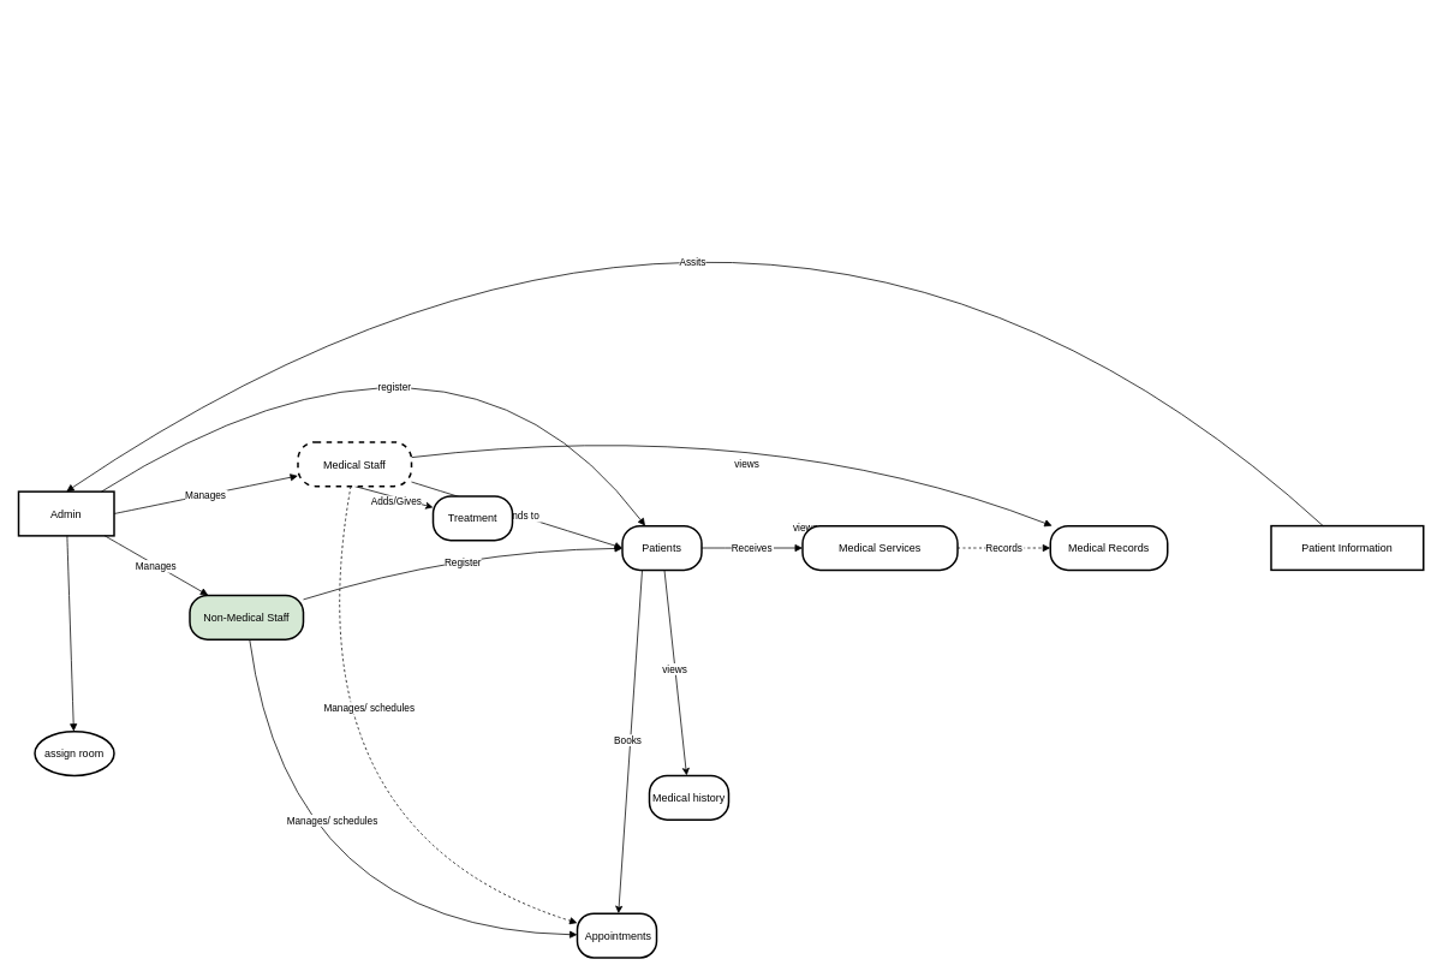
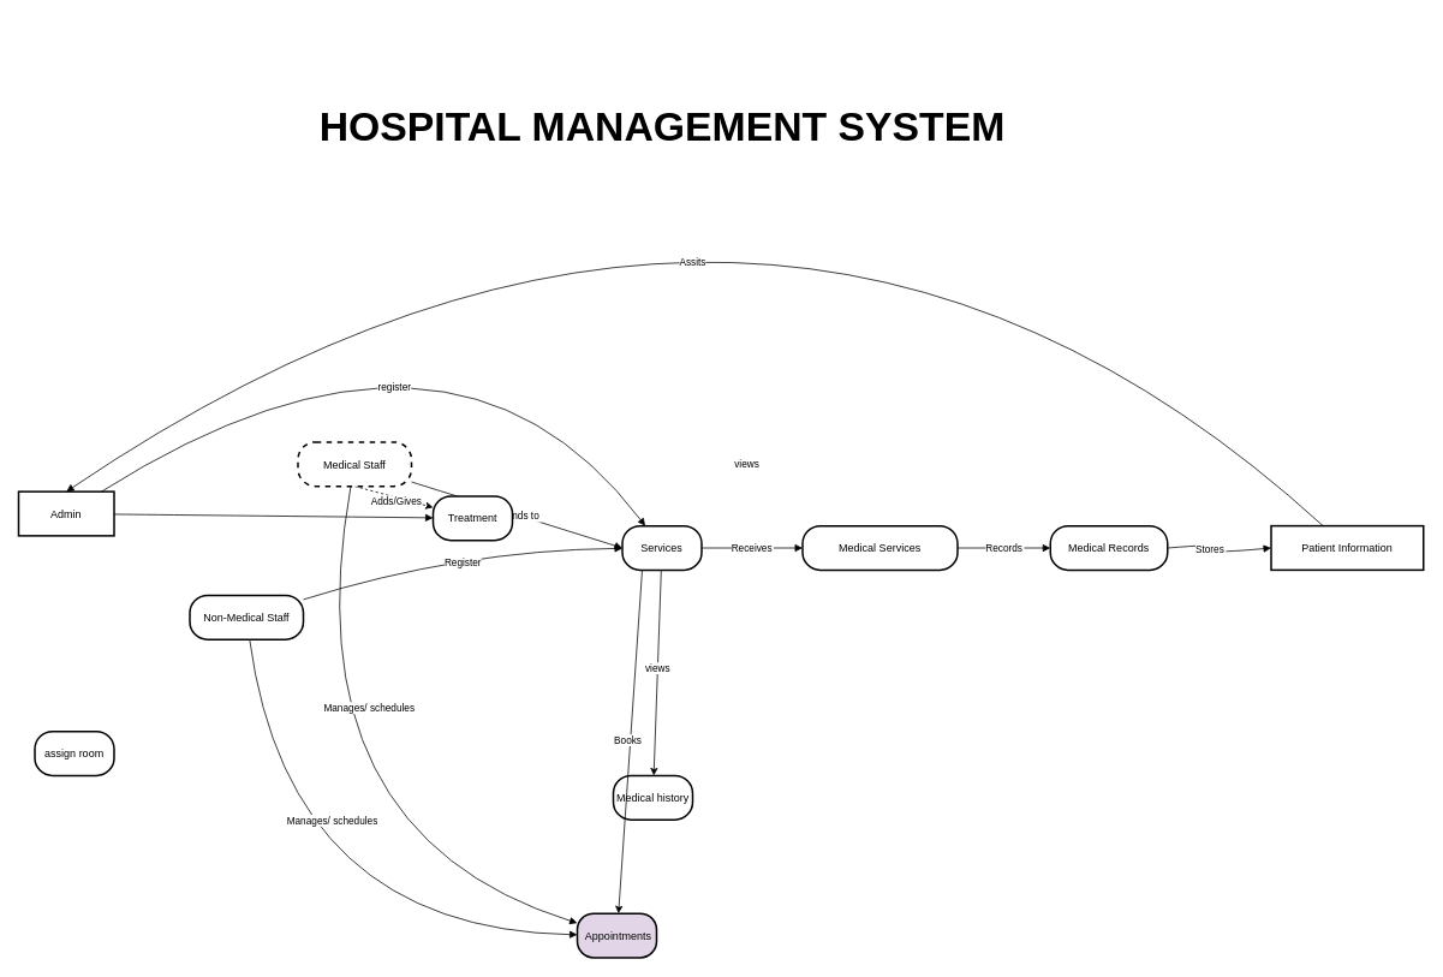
+ <mxCell id="20" value="HOSPITAL MANAGEMENT SYSTEM" style="text;strokeColor=none;fillColor=none;html=1;fontSize=45;fontStyle=1;verticalAlign=middle;align=center;" vertex="1" parent="1"><mxGeometry x="354" y="100" width="760" height="80" as="geometry" /></mxCell>
- <mxCell id="2" value="" style="curved=1;startArrow=none;endArrow=block;" edge="1" parent="1" source="7" target="22"><mxGeometry x="-0.001" relative="1" as="geometry"><Array as="points"><mxPoint x="850" y="460" /></Array><mxPoint x="530" y="300" as="sourcePoint" /><mxPoint x="1177" y="318.834" as="targetPoint" /><mxPoint as="offset" /></mxGeometry></mxCell>
- <mxCell id="3" value="views" style="edgeLabel;html=1;align=center;verticalAlign=middle;resizable=0;points=[];" connectable="0" vertex="1" parent="2"><mxGeometry x="0.148" y="51" relative="1" as="geometry"><mxPoint y="163" as="offset" /></mxGeometry></mxCell>
- <mxCell id="5" style="rounded=0;orthogonalLoop=1;jettySize=auto;html=1;exitX=0.5;exitY=1;exitDx=0;exitDy=0;" edge="1" parent="1" source="7" target="23"><mxGeometry relative="1" as="geometry" /></mxCell>
+ <mxCell id="5" style="rounded=0;orthogonalLoop=1;jettySize=auto;html=1;exitX=0.5;exitY=1;exitDx=0;exitDy=0;dashed=1;" edge="1" parent="1" source="7" target="23"><mxGeometry relative="1" as="geometry" /></mxCell>
- <mxCell id="13" value="Manages" style="curved=1;startArrow=none;endArrow=block;exitX=1;exitY=0.5;exitDx=0;exitDy=0;" edge="1" parent="1" source="4" target="7"><mxGeometry relative="1" as="geometry" /></mxCell>
- <mxCell id="10" value="Patients" style="whiteSpace=wrap;html=1;rounded=1;arcSize=40;strokeWidth=2;" vertex="1" parent="1"><mxGeometry x="690" y="583" width="88" height="49" as="geometry" /></mxCell>
+ <mxCell id="10" value="Services" style="whiteSpace=wrap;html=1;rounded=1;arcSize=40;strokeWidth=2;" vertex="1" parent="1"><mxGeometry x="690" y="583" width="88" height="49" as="geometry" /></mxCell>
- <mxCell id="16" value="Records" style="curved=1;startArrow=none;endArrow=block;exitX=1;exitY=0.5;exitDx=0;exitDy=0;dashed=1;" edge="1" parent="1" source="11" target="22"><mxGeometry relative="1" as="geometry"><Array as="points" /><mxPoint x="196" y="1089" as="targetPoint" /></mxGeometry></mxCell>
+ <mxCell id="16" value="Records" style="curved=1;startArrow=none;endArrow=block;exitX=1;exitY=0.5;exitDx=0;exitDy=0;" edge="1" parent="1" source="11" target="22"><mxGeometry relative="1" as="geometry"><Array as="points" /><mxPoint x="196" y="1089" as="targetPoint" /></mxGeometry></mxCell>
+ <mxCell id="17" value="Stores" style="curved=1;startArrow=none;endArrow=block;exitX=1;exitY=0.5;entryX=0;entryY=0.5;exitDx=0;exitDy=0;entryDx=0;entryDy=0;" edge="1" parent="1" source="22" target="12"><mxGeometry relative="1" as="geometry"><Array as="points"><mxPoint x="1350" y="603" /><mxPoint x="1340" y="608" /><mxPoint x="1350" y="613" /></Array><mxPoint x="196" y="1138" as="sourcePoint" /></mxGeometry></mxCell>
- <mxCell id="35" value="Manages" style="curved=1;startArrow=none;endArrow=block;" edge="1" parent="1" source="4" target="34"><mxGeometry relative="1" as="geometry"><mxPoint x="140" y="600" as="sourcePoint" /><mxPoint x="256" y="685" as="targetPoint" /></mxGeometry></mxCell>
- <mxCell id="34" value="Non-Medical Staff" style="rounded=1;arcSize=40;strokeWidth=2;fillColor=#d5e8d4;" vertex="1" parent="1"><mxGeometry x="210" y="660" width="126" height="49" as="geometry" /></mxCell>
+ <mxCell id="34" value="Non-Medical Staff" style="rounded=1;arcSize=40;strokeWidth=2" vertex="1" parent="1"><mxGeometry x="210" y="660" width="126" height="49" as="geometry" /></mxCell>
- <mxCell id="33" value="" style="curved=1;startArrow=none;endArrow=block;" edge="1" parent="1" source="4" target="24"><mxGeometry relative="1" as="geometry"><mxPoint x="-180" y="783" as="sourcePoint" /><mxPoint x="414" y="783" as="targetPoint" /></mxGeometry></mxCell>
+ <mxCell id="33" value="" style="curved=1;startArrow=none;endArrow=block;" edge="1" parent="1" source="4" target="23"><mxGeometry relative="1" as="geometry"><mxPoint x="-180" y="783" as="sourcePoint" /><mxPoint x="414" y="783" as="targetPoint" /></mxGeometry></mxCell>
- <mxCell id="24" value="assign room" style="ellipse;whiteSpace=wrap;html=1;arcSize=40;strokeWidth=2;" vertex="1" parent="1"><mxGeometry x="38" y="811" width="88" height="49" as="geometry" /></mxCell>
+ <mxCell id="24" value="assign room" style="whiteSpace=wrap;html=1;rounded=1;arcSize=40;strokeWidth=2;" vertex="1" parent="1"><mxGeometry x="38" y="811" width="88" height="49" as="geometry" /></mxCell>
- <mxCell id="25" value="Medical history" style="whiteSpace=wrap;html=1;rounded=1;arcSize=40;strokeWidth=2;" vertex="1" parent="1"><mxGeometry x="720" y="860" width="88" height="49" as="geometry" /></mxCell>
+ <mxCell id="25" value="Medical history" style="whiteSpace=wrap;html=1;rounded=1;arcSize=40;strokeWidth=2;" vertex="1" parent="1"><mxGeometry x="680" y="860" width="88" height="49" as="geometry" /></mxCell>
- <mxCell id="28" value="" style="curved=1;startArrow=none;endArrow=block;dashed=1;" edge="1" parent="1" source="7" target="21"><mxGeometry relative="1" as="geometry"><Array as="points"><mxPoint x="320" y="923" /></Array><mxPoint x="360" y="703" as="sourcePoint" /><mxPoint x="952" y="703" as="targetPoint" /></mxGeometry></mxCell>
+ <mxCell id="28" value="" style="curved=1;startArrow=none;endArrow=block;" edge="1" parent="1" source="7" target="21"><mxGeometry relative="1" as="geometry"><Array as="points"><mxPoint x="320" y="923" /></Array><mxPoint x="360" y="703" as="sourcePoint" /><mxPoint x="952" y="703" as="targetPoint" /></mxGeometry></mxCell>
- <mxCell id="21" value="&amp;nbsp;Appointments" style="whiteSpace=wrap;html=1;rounded=1;arcSize=37;strokeWidth=2;" vertex="1" parent="1"><mxGeometry x="640" y="1013" width="88" height="49" as="geometry" /></mxCell>
+ <mxCell id="21" value="&amp;nbsp;Appointments" style="whiteSpace=wrap;html=1;rounded=1;arcSize=37;strokeWidth=2;fillColor=#e1d5e7;" vertex="1" parent="1"><mxGeometry x="640" y="1013" width="88" height="49" as="geometry" /></mxCell>
